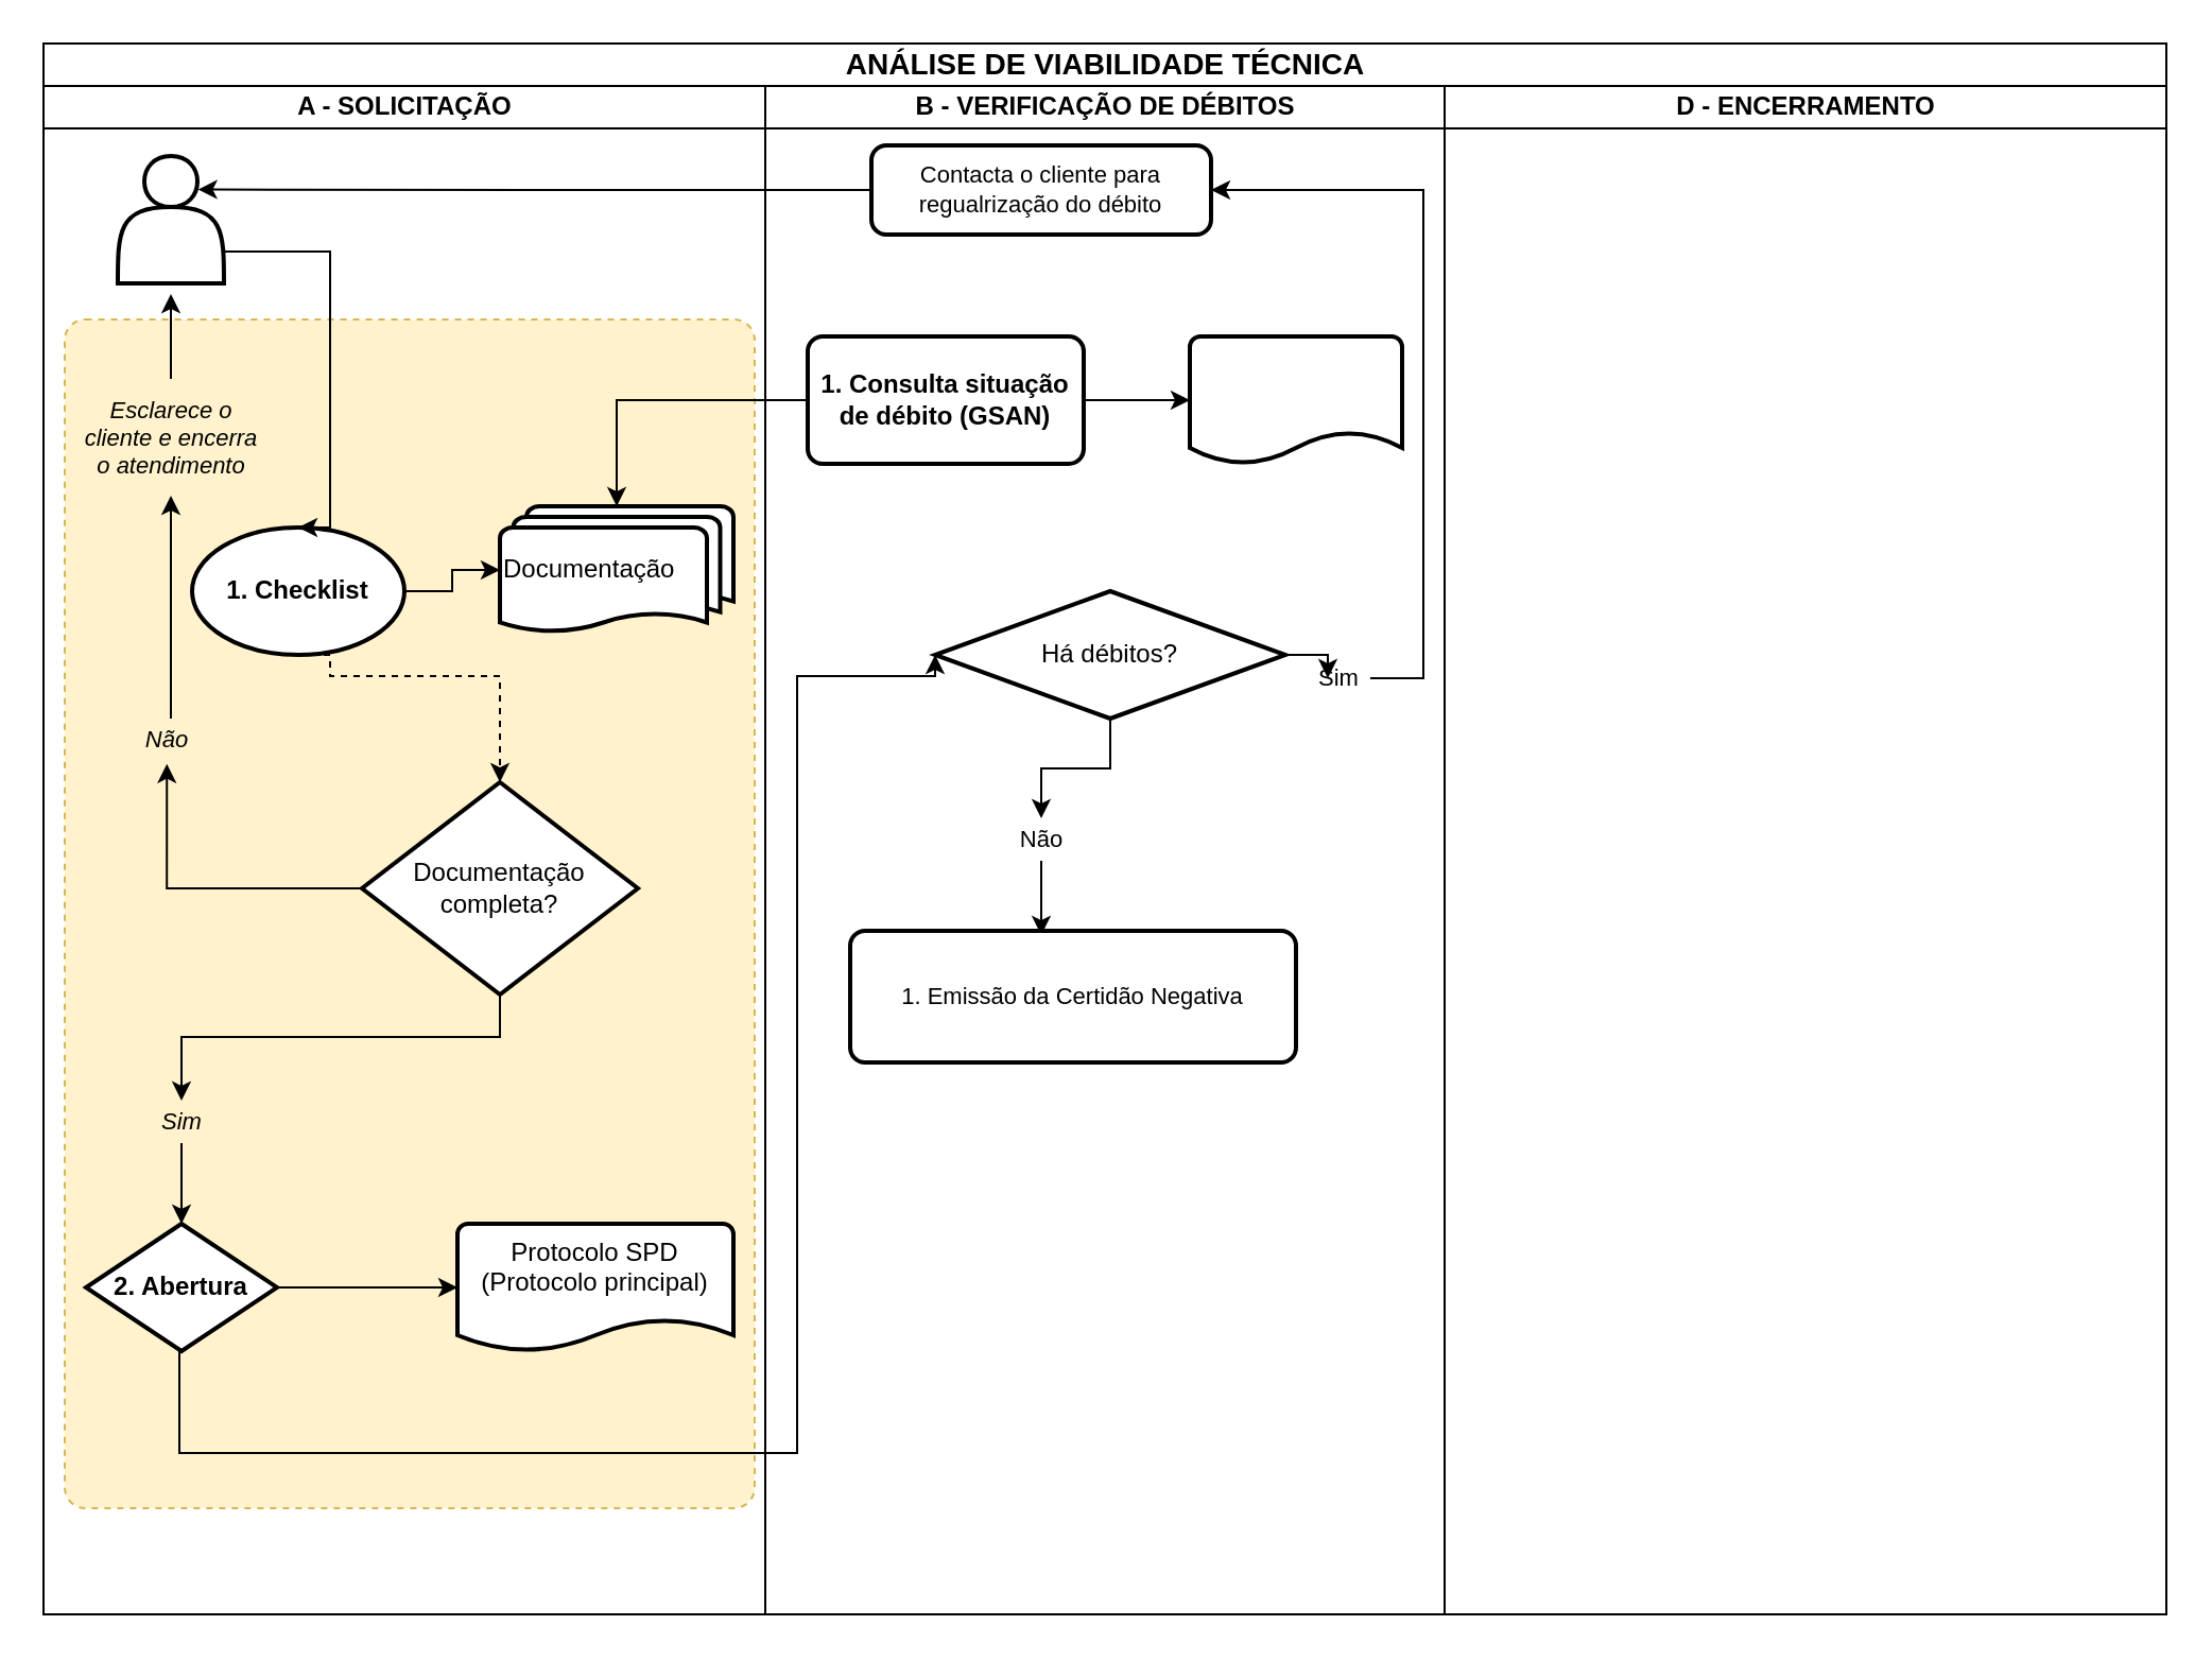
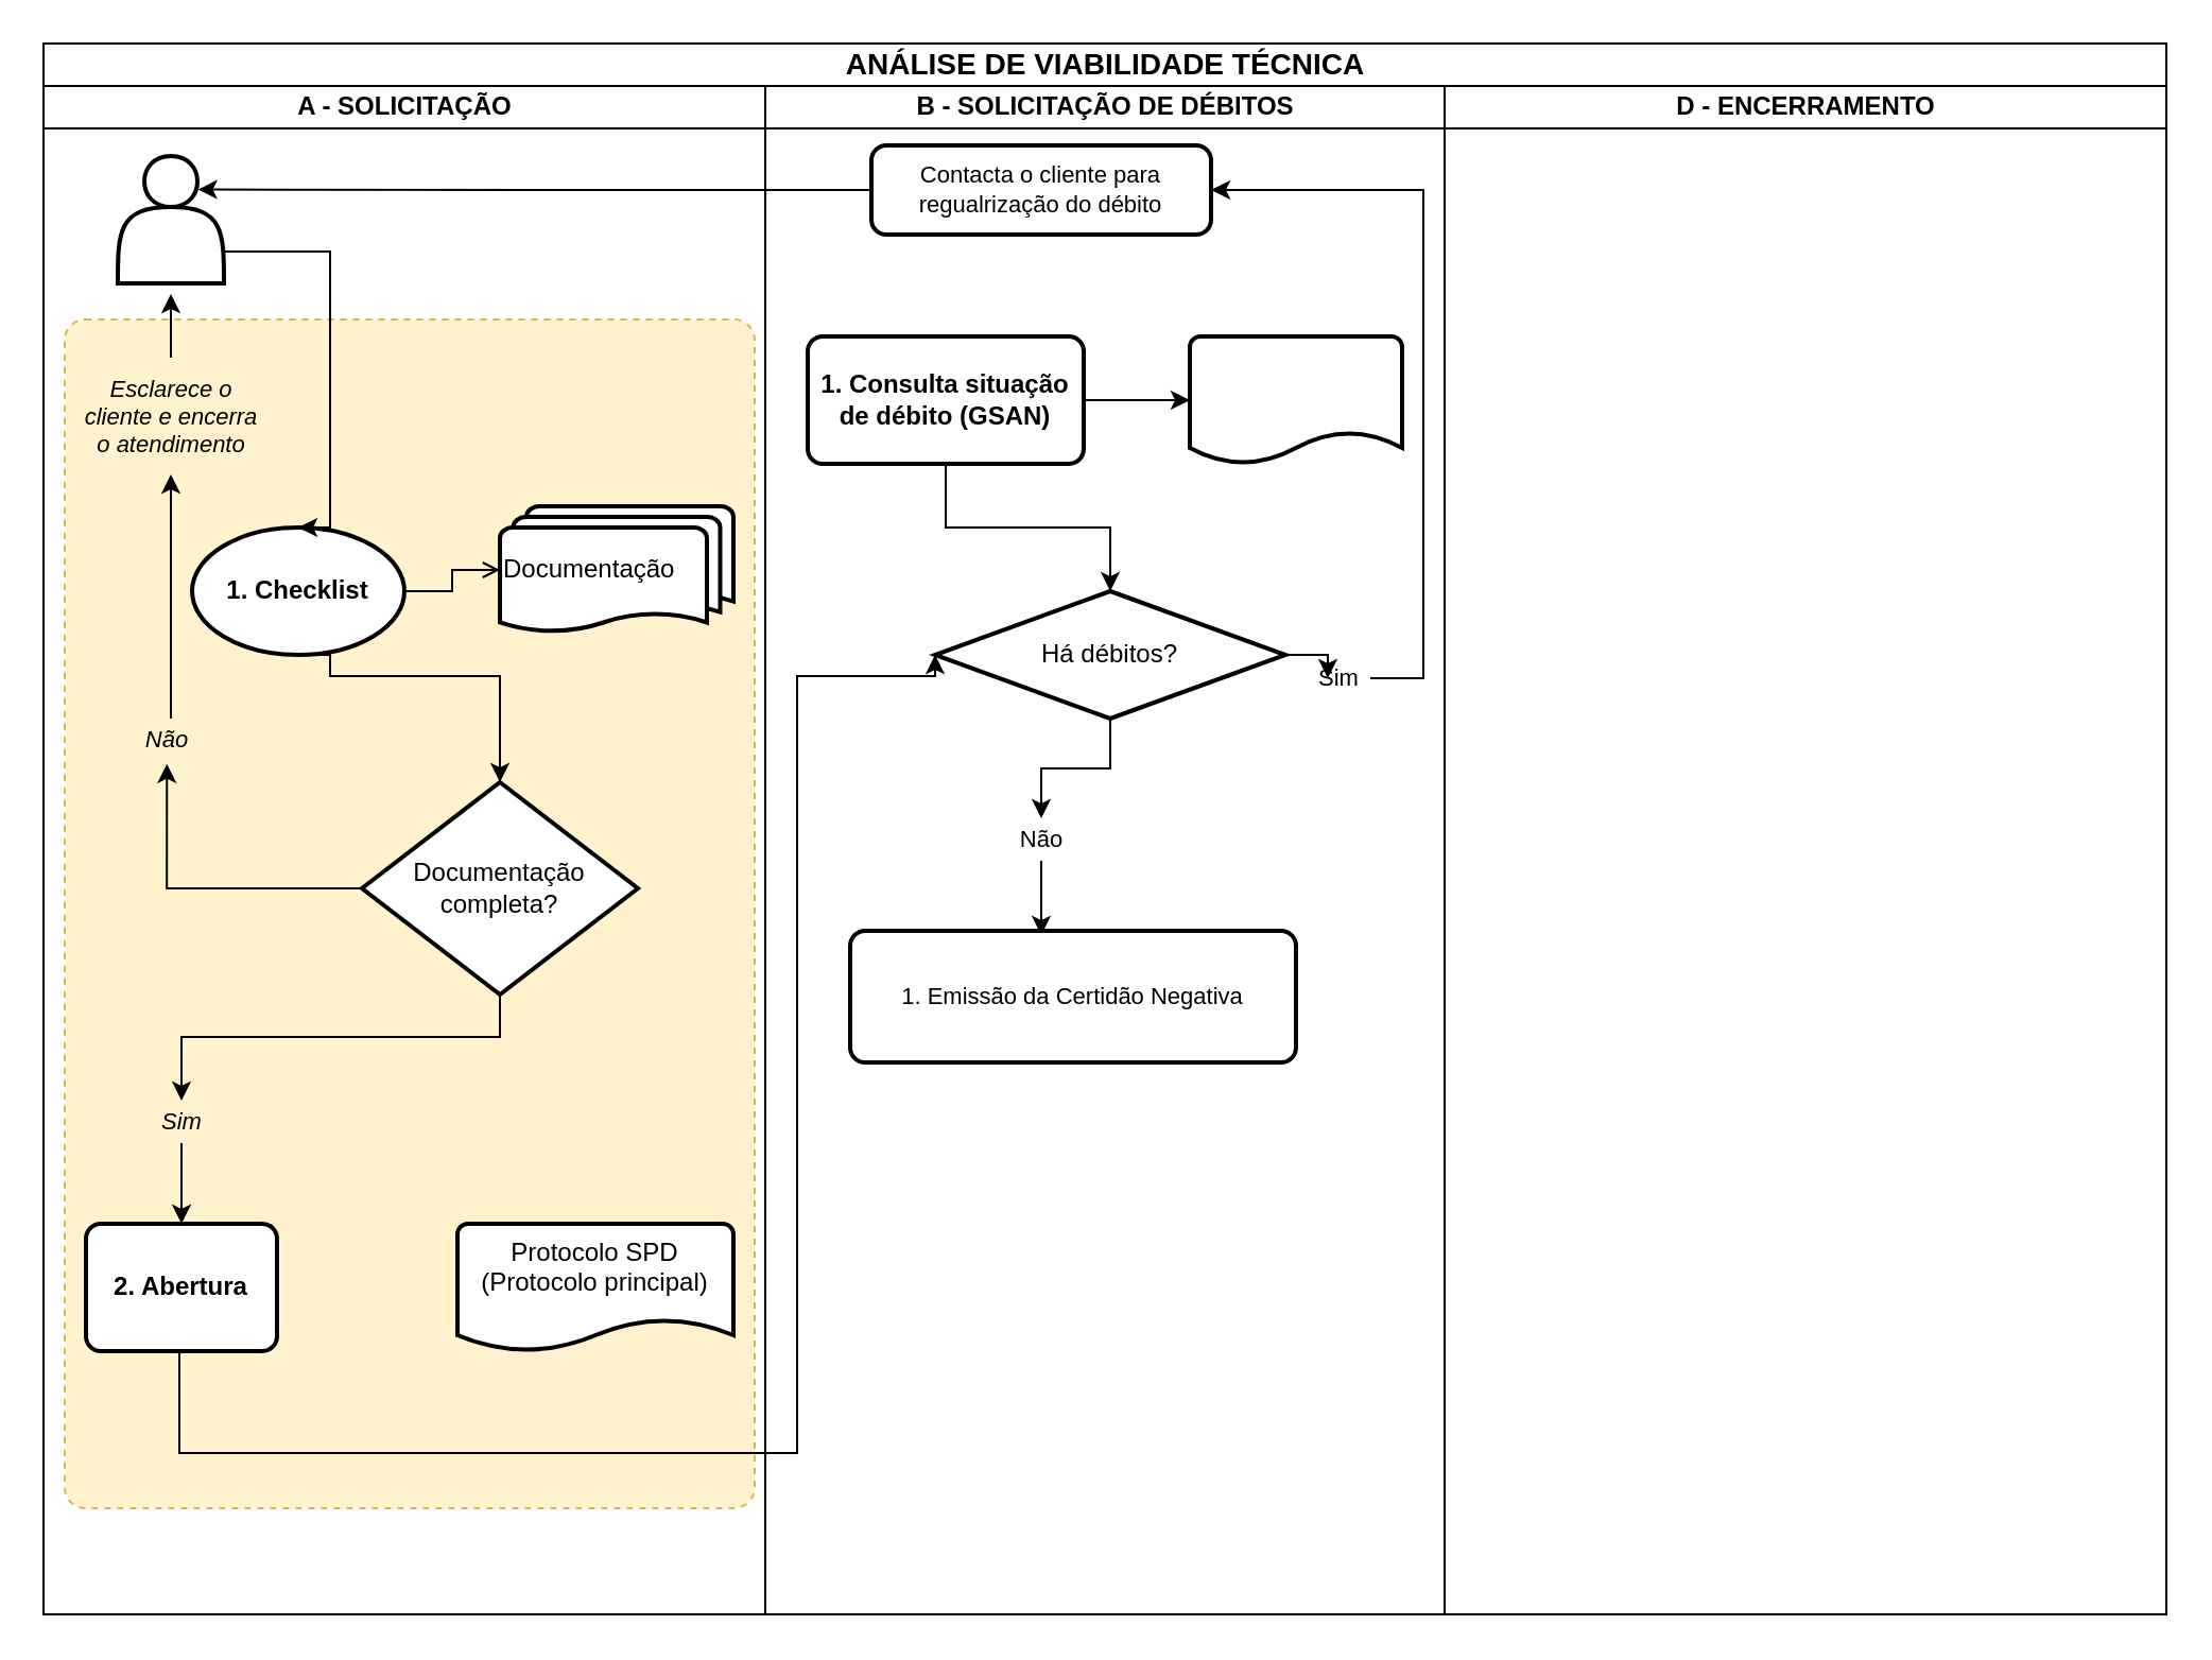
- <mxCell id="23" value="B - VERIFICAÇÃO DE DÉBITOS" style="swimlane;html=1;startSize=20;fontFamily=Arial;" vertex="1" parent="2"><mxGeometry x="340" y="20" width="320" height="720" as="geometry" /></mxCell>
+ <mxCell id="23" value="B - SOLICITAÇÃO DE DÉBITOS" style="swimlane;html=1;startSize=20;fontFamily=Arial;" vertex="1" parent="2"><mxGeometry x="340" y="20" width="320" height="720" as="geometry" /></mxCell>
- <mxCell id="24" value="" style="edgeStyle=orthogonalEdgeStyle;rounded=0;orthogonalLoop=1;jettySize=auto;html=1;fontFamily=Arial;" edge="1" parent="23" source="25" target="11"><mxGeometry relative="1" as="geometry"><mxPoint x="90" y="178" as="targetPoint" /></mxGeometry></mxCell>
+ <mxCell id="24" value="" style="edgeStyle=orthogonalEdgeStyle;rounded=0;orthogonalLoop=1;jettySize=auto;html=1;fontFamily=Arial;entryX=0.5;entryY=0;entryDx=0;entryDy=0;entryPerimeter=0;" edge="1" parent="23" source="25" target="28"><mxGeometry relative="1" as="geometry"><mxPoint x="90" y="178" as="targetPoint" /></mxGeometry></mxCell>
- <mxCell id="19" value="&lt;div style=&quot;font-size: 11px;&quot;&gt;&lt;i style=&quot;font-size: 11px;&quot;&gt;Esclarece o&lt;/i&gt;&lt;/div&gt;&lt;div style=&quot;font-size: 11px;&quot;&gt;&lt;i style=&quot;font-size: 11px;&quot;&gt;cliente e encerra&lt;/i&gt;&lt;/div&gt;&lt;div style=&quot;font-size: 11px;&quot;&gt;&lt;i style=&quot;font-size: 11px;&quot;&gt;o atendimento&lt;br style=&quot;font-size: 11px;&quot;&gt;&lt;/i&gt; &lt;/div&gt;" style="text;html=1;resizable=0;autosize=1;align=center;verticalAlign=middle;points=[];fillColor=none;strokeColor=none;rounded=0;fontFamily=Arial;fontSize=11;direction=south;" vertex="1" parent="3"><mxGeometry x="35" y="138" width="50" height="55" as="geometry" /></mxCell>
+ <mxCell id="19" value="&lt;div style=&quot;font-size: 11px;&quot;&gt;&lt;i style=&quot;font-size: 11px;&quot;&gt;Esclarece o&lt;/i&gt;&lt;/div&gt;&lt;div style=&quot;font-size: 11px;&quot;&gt;&lt;i style=&quot;font-size: 11px;&quot;&gt;cliente e encerra&lt;/i&gt;&lt;/div&gt;&lt;div style=&quot;font-size: 11px;&quot;&gt;&lt;i style=&quot;font-size: 11px;&quot;&gt;o atendimento&lt;br style=&quot;font-size: 11px;&quot;&gt;&lt;/i&gt; &lt;/div&gt;" style="text;html=1;resizable=0;autosize=1;align=center;verticalAlign=middle;points=[];fillColor=none;strokeColor=none;rounded=0;fontFamily=Arial;fontSize=11;direction=south;" vertex="1" parent="3"><mxGeometry x="35" y="128" width="50" height="55" as="geometry" /></mxCell>
- <mxCell id="6" style="edgeStyle=orthogonalEdgeStyle;rounded=0;orthogonalLoop=1;jettySize=auto;html=1;entryX=0;entryY=0.5;entryDx=0;entryDy=0;entryPerimeter=0;fontFamily=Arial;" edge="1" parent="3" source="7" target="11"><mxGeometry relative="1" as="geometry" /></mxCell>
+ <mxCell id="6" style="edgeStyle=orthogonalEdgeStyle;rounded=0;orthogonalLoop=1;jettySize=auto;html=1;entryX=0;entryY=0.5;entryDx=0;entryDy=0;entryPerimeter=0;fontFamily=Arial;endArrow=open;" edge="1" parent="3" source="7" target="11"><mxGeometry relative="1" as="geometry" /></mxCell>
- <mxCell id="5" value="" style="edgeStyle=orthogonalEdgeStyle;rounded=0;orthogonalLoop=1;jettySize=auto;html=1;fontFamily=Arial;exitX=0.5;exitY=1;exitDx=0;exitDy=0;exitPerimeter=0;entryX=0.5;entryY=0;entryDx=0;entryDy=0;entryPerimeter=0;dashed=1;" edge="1" parent="3" source="7" target="14"><mxGeometry relative="1" as="geometry"><mxPoint x="170" y="288" as="targetPoint" /><Array as="points"><mxPoint x="135" y="278" /><mxPoint x="215" y="278" /></Array></mxGeometry></mxCell>
+ <mxCell id="5" value="" style="edgeStyle=orthogonalEdgeStyle;rounded=0;orthogonalLoop=1;jettySize=auto;html=1;fontFamily=Arial;exitX=0.5;exitY=1;exitDx=0;exitDy=0;exitPerimeter=0;entryX=0.5;entryY=0;entryDx=0;entryDy=0;entryPerimeter=0;" edge="1" parent="3" source="7" target="14"><mxGeometry relative="1" as="geometry"><mxPoint x="170" y="288" as="targetPoint" /><Array as="points"><mxPoint x="135" y="278" /><mxPoint x="215" y="278" /></Array></mxGeometry></mxCell>
- <mxCell id="9" value="2. Abertura" style="rhombus;whiteSpace=wrap;html=1;absoluteArcSize=1;arcSize=14;strokeWidth=2;fontFamily=Arial;fontStyle=1;" vertex="1" parent="3"><mxGeometry x="20" y="536" width="90" height="60" as="geometry" /></mxCell>
+ <mxCell id="9" value="2. Abertura" style="rounded=1;whiteSpace=wrap;html=1;absoluteArcSize=1;arcSize=14;strokeWidth=2;fontFamily=Arial;fontStyle=1" vertex="1" parent="3"><mxGeometry x="20" y="536" width="90" height="60" as="geometry" /></mxCell>
- <mxCell id="8" value="" style="edgeStyle=orthogonalEdgeStyle;rounded=0;orthogonalLoop=1;jettySize=auto;html=1;fontFamily=Arial;entryX=0;entryY=0.5;entryDx=0;entryDy=0;entryPerimeter=0;" edge="1" parent="3" source="9" target="10"><mxGeometry relative="1" as="geometry"><mxPoint x="245" y="566" as="targetPoint" /></mxGeometry></mxCell>
